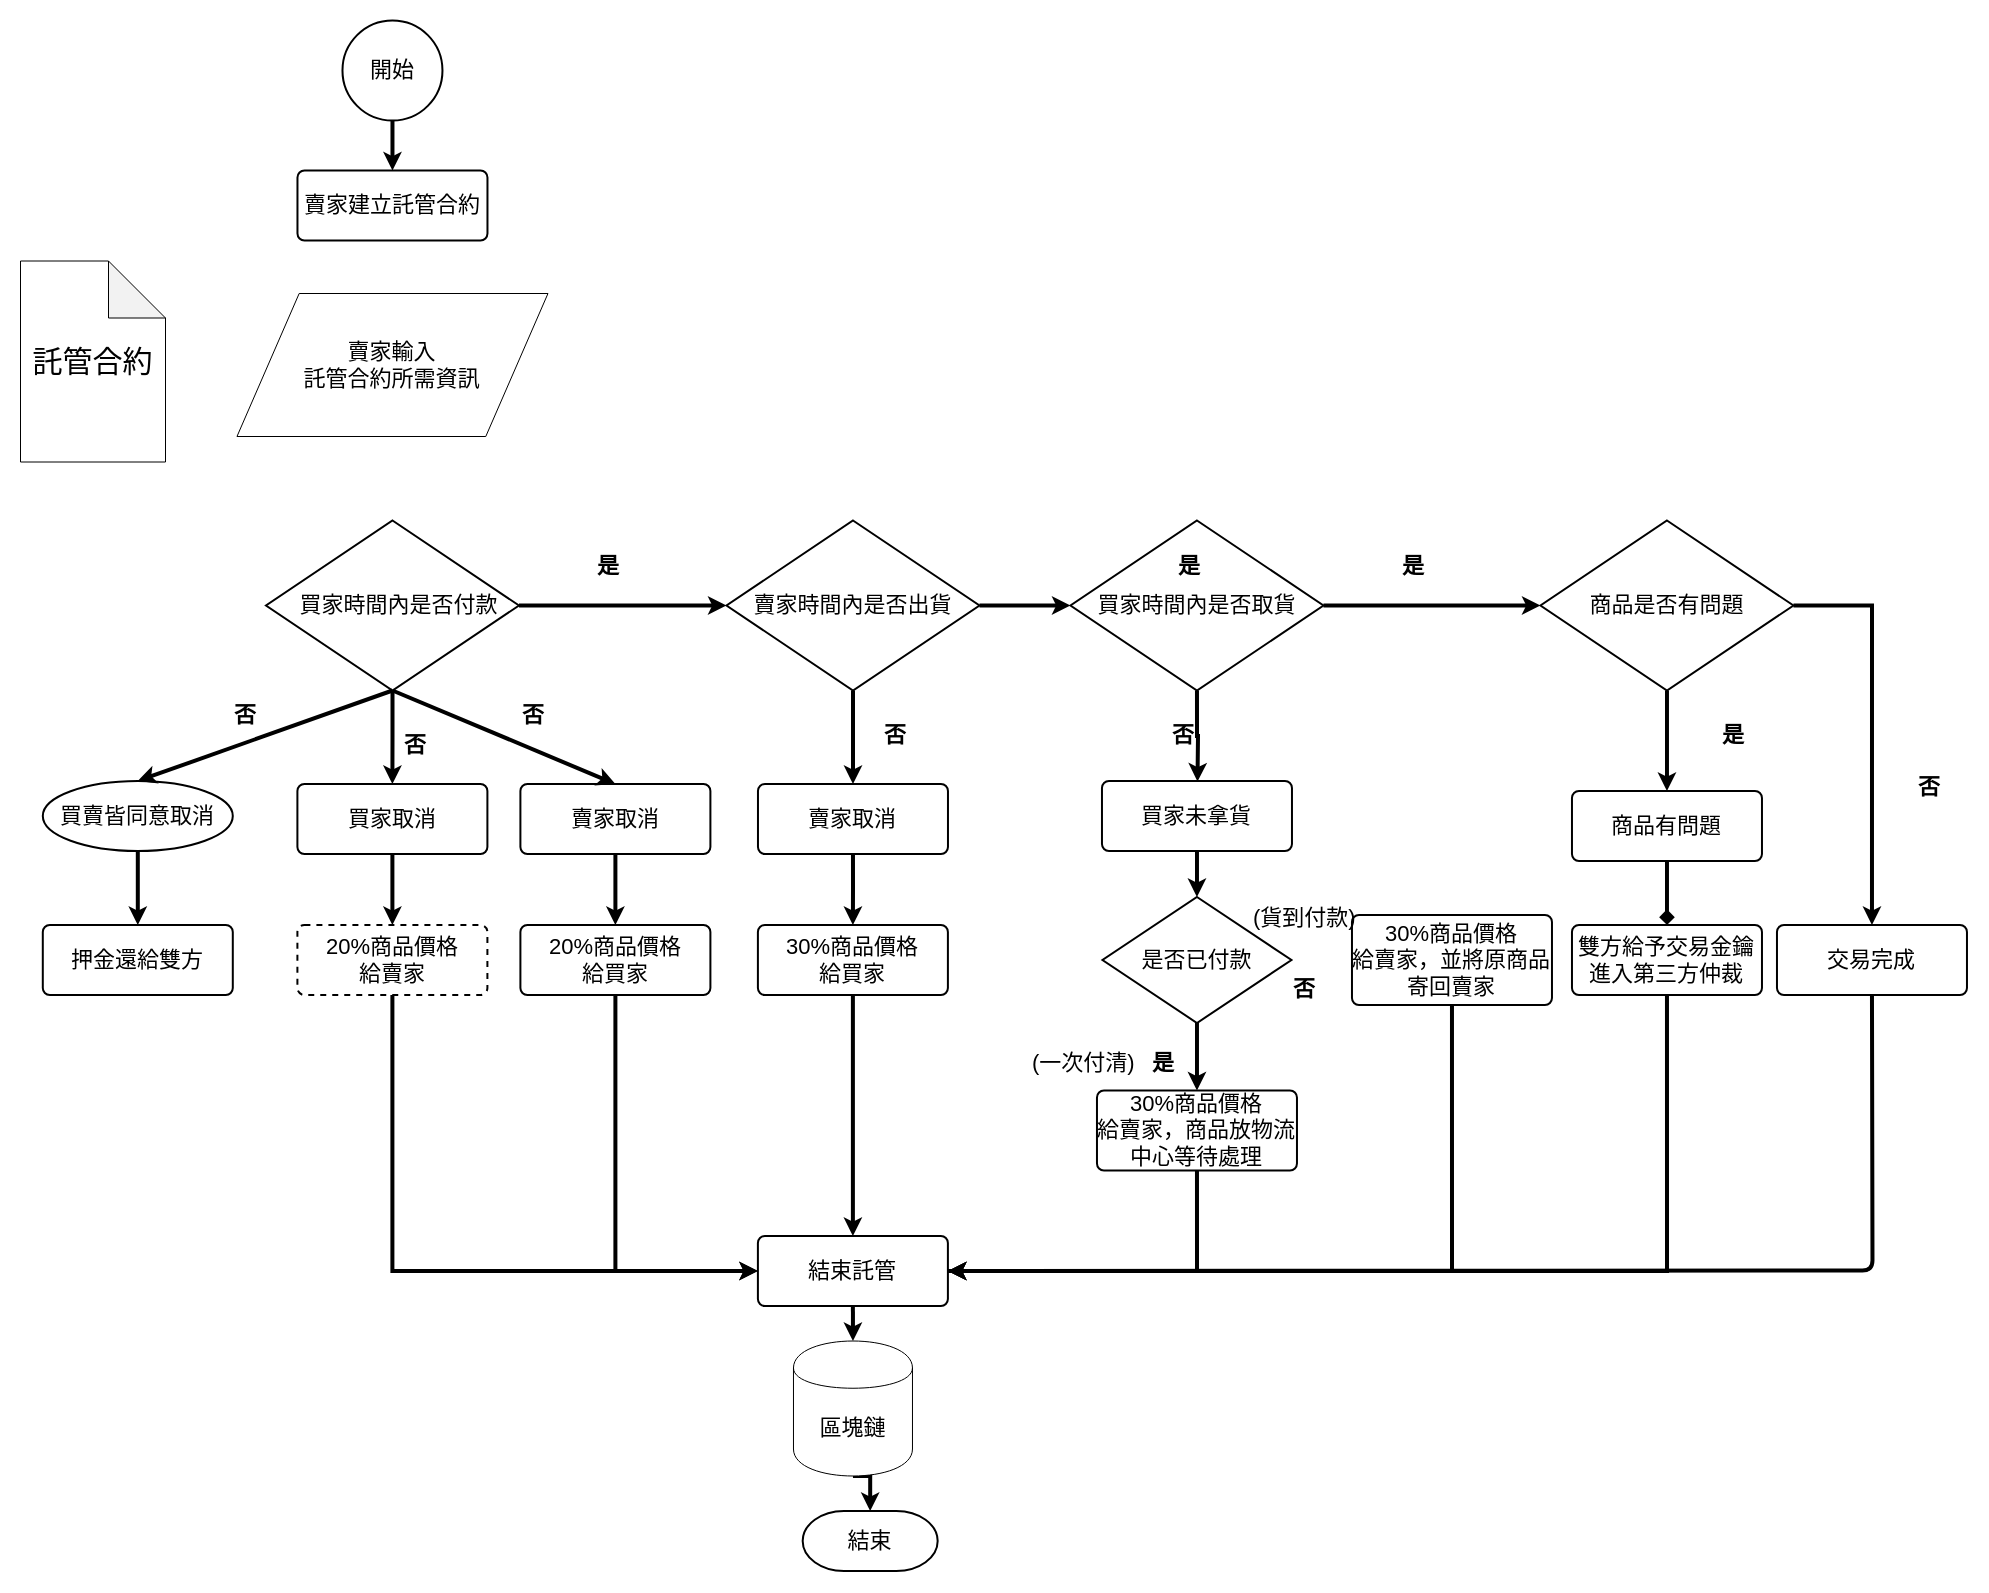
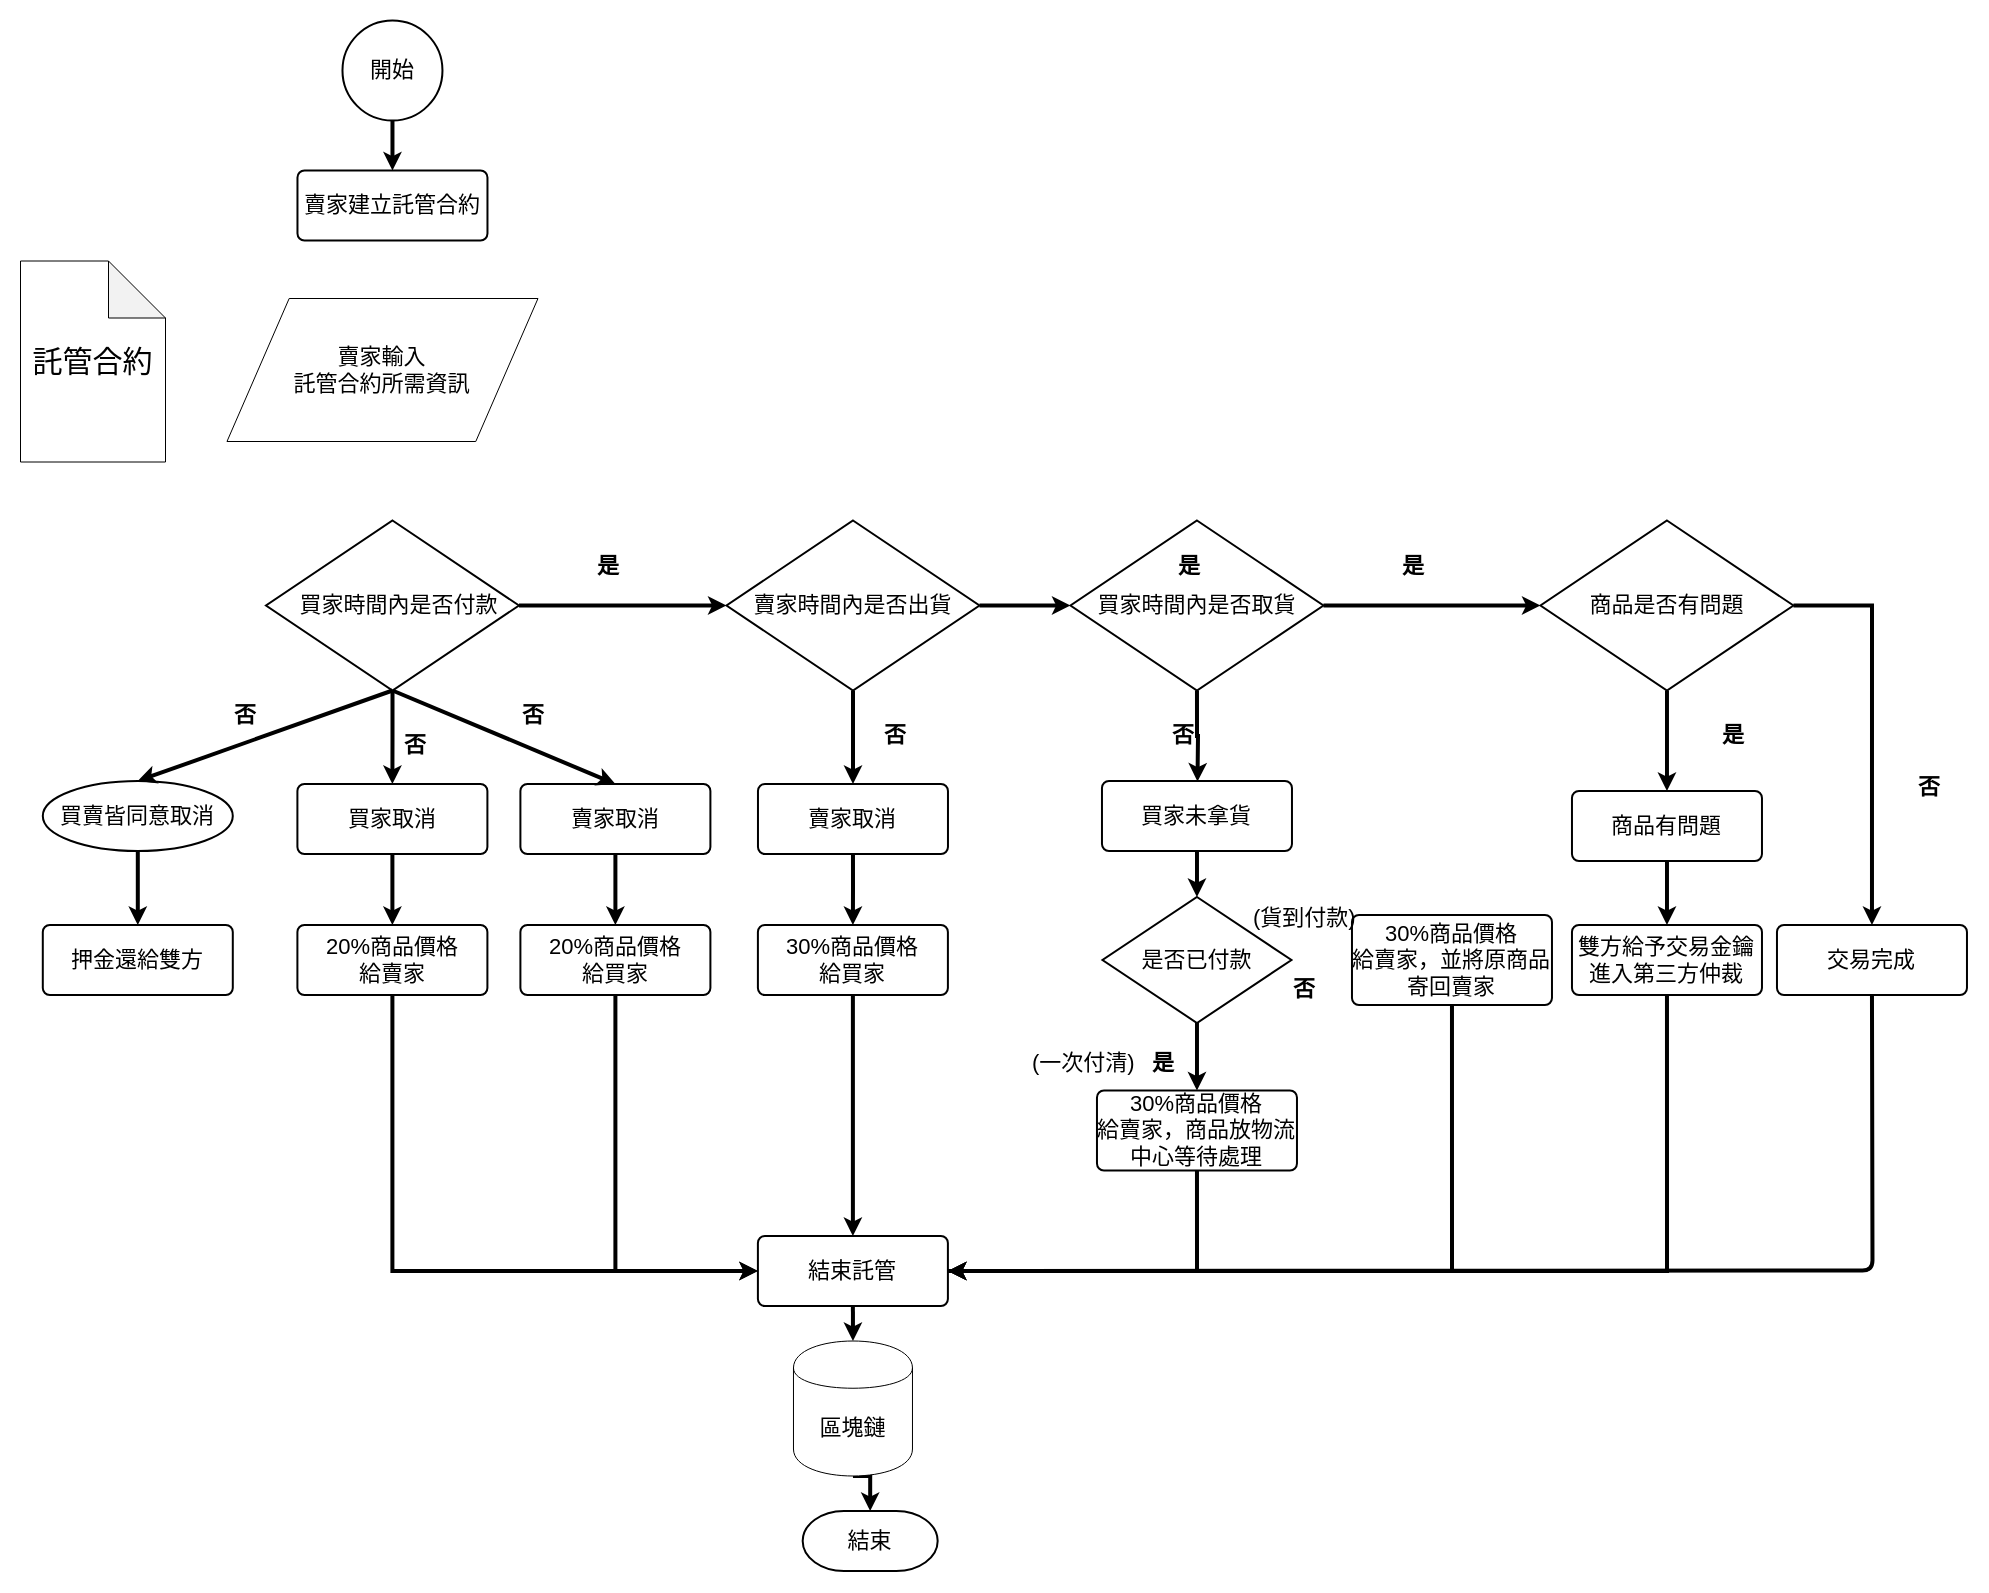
- <mxCell id="6" value="&lt;font style=&quot;font-size: 22px&quot;&gt;賣家輸入&lt;br&gt;託管合約所需資訊&lt;br&gt;&lt;/font&gt;" style="shape=parallelogram;perimeter=parallelogramPerimeter;whiteSpace=wrap;html=1;align=center;" parent="1" vertex="1"><mxGeometry x="236.467" y="293" width="311" height="143" as="geometry" /></mxCell>
+ <mxCell id="6" value="&lt;font style=&quot;font-size: 22px&quot;&gt;賣家輸入&lt;br&gt;託管合約所需資訊&lt;br&gt;&lt;/font&gt;" style="shape=parallelogram;perimeter=parallelogramPerimeter;whiteSpace=wrap;html=1;align=center;" parent="1" vertex="1"><mxGeometry x="226.467" y="298" width="311" height="143" as="geometry" /></mxCell>
- <mxCell id="47" style="edgeStyle=orthogonalEdgeStyle;rounded=0;orthogonalLoop=1;jettySize=auto;html=1;exitX=0.5;exitY=1;exitDx=0;exitDy=0;entryX=0.5;entryY=0;entryDx=0;entryDy=0;strokeWidth=4;endArrow=diamond;" edge="1" parent="1" source="48" target="50"><mxGeometry relative="1" as="geometry" /></mxCell>
+ <mxCell id="47" style="edgeStyle=orthogonalEdgeStyle;rounded=0;orthogonalLoop=1;jettySize=auto;html=1;exitX=0.5;exitY=1;exitDx=0;exitDy=0;entryX=0.5;entryY=0;entryDx=0;entryDy=0;strokeWidth=4;" edge="1" parent="1" source="48" target="50"><mxGeometry relative="1" as="geometry" /></mxCell>
- <mxCell id="34" value="&lt;span&gt;&lt;font style=&quot;font-size: 22px&quot;&gt;20%商品價格&lt;br&gt;給賣家&lt;br&gt;&lt;/font&gt;&lt;/span&gt;" style="rounded=1;whiteSpace=wrap;html=1;absoluteArcSize=1;arcSize=14;strokeWidth=2;align=center;dashed=1;" parent="1" vertex="1"><mxGeometry x="296.9" y="924.5" width="190" height="70" as="geometry" /></mxCell>
+ <mxCell id="34" value="&lt;span&gt;&lt;font style=&quot;font-size: 22px&quot;&gt;20%商品價格&lt;br&gt;給賣家&lt;br&gt;&lt;/font&gt;&lt;/span&gt;" style="rounded=1;whiteSpace=wrap;html=1;absoluteArcSize=1;arcSize=14;strokeWidth=2;align=center;" parent="1" vertex="1"><mxGeometry x="296.9" y="924.5" width="190" height="70" as="geometry" /></mxCell>
